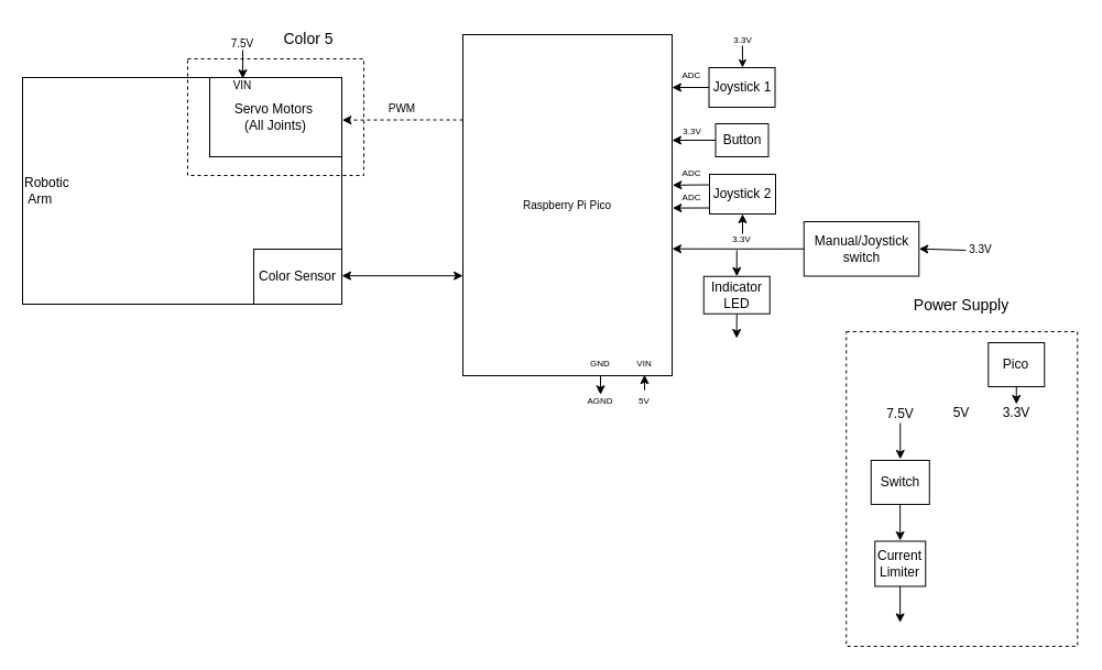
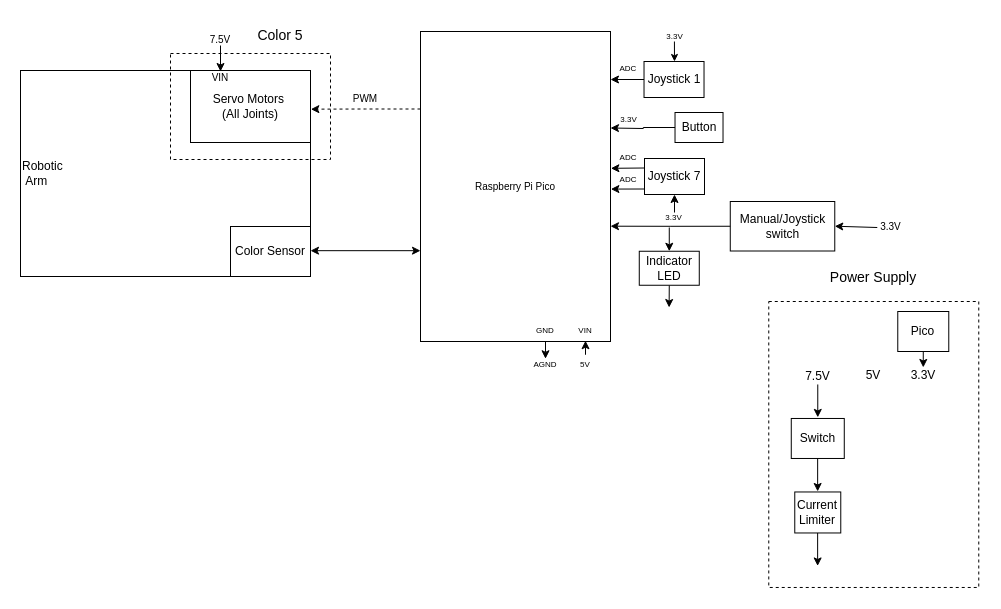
- <mxCell id="51" value="Button" style="rounded=0;whiteSpace=wrap;html=1;" vertex="1" parent="1"><mxGeometry x="649.52" y="112" width="48" height="30" as="geometry" /></mxCell>
+ <mxCell id="51" value="Button" style="rounded=0;whiteSpace=wrap;html=1;" vertex="1" parent="1"><mxGeometry x="674.52" y="112" width="48" height="30" as="geometry" /></mxCell>
- <mxCell id="10" value="Joystick 2" style="rounded=0;whiteSpace=wrap;html=1;" parent="1" vertex="1"><mxGeometry x="644" y="158" width="60" height="36" as="geometry" /></mxCell>
+ <mxCell id="10" value="Joystick 7" style="rounded=0;whiteSpace=wrap;html=1;" parent="1" vertex="1"><mxGeometry x="644" y="158" width="60" height="36" as="geometry" /></mxCell>
